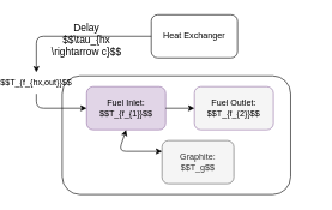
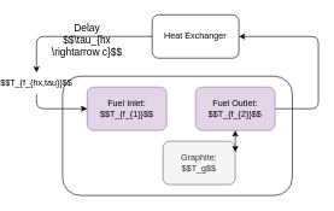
- <mxCell id="11" value="$$T_{f_{hx,out}}$$" style="text;html=1;strokeColor=none;fillColor=none;align=center;verticalAlign=middle;whiteSpace=wrap;rounded=1;" parent="1" vertex="1"><mxGeometry x="20" y="100" width="60" height="30" as="geometry" /></mxCell>
+ <mxCell id="11" value="$$T_{f_{hx,tau}}$$" style="text;html=1;strokeColor=none;fillColor=none;align=center;verticalAlign=middle;whiteSpace=wrap;rounded=1;" parent="1" vertex="1"><mxGeometry x="20" y="100" width="60" height="30" as="geometry" /></mxCell>
+ <mxCell id="6" value="" style="endArrow=classic;html=1;rounded=1;exitX=1;exitY=0.5;exitDx=0;exitDy=0;curved=0;entryX=1;entryY=0.5;entryDx=0;entryDy=0;" parent="1" source="7" target="12" edge="1"><mxGeometry width="50" height="50" relative="1" as="geometry"><mxPoint x="380" y="145" as="sourcePoint" /><mxPoint x="450" y="130" as="targetPoint" /><Array as="points"><mxPoint x="440" y="150" /><mxPoint x="440" y="100" /><mxPoint x="440" y="50" /></Array></mxGeometry></mxCell>
- <mxCell id="8" value="" style="endArrow=classic;html=1;rounded=1;exitX=1;exitY=0.5;exitDx=0;exitDy=0;entryX=0;entryY=0.5;entryDx=0;entryDy=0;" parent="1" source="3" target="7" edge="1"><mxGeometry width="50" height="50" relative="1" as="geometry"><mxPoint x="220" y="250" as="sourcePoint" /><mxPoint x="270" y="200" as="targetPoint" /></mxGeometry></mxCell>
- <mxCell id="7" value="Fuel Outlet: $$T_{f_{2}}$$" style="rounded=1;whiteSpace=wrap;html=1;fillColor=#f5f5f5;strokeColor=#9673a6;" parent="1" vertex="1"><mxGeometry x="270" y="120" width="110" height="60" as="geometry" /></mxCell>
+ <mxCell id="7" value="Fuel Outlet: $$T_{f_{2}}$$" style="rounded=1;whiteSpace=wrap;html=1;fillColor=#e1d5e7;strokeColor=#9673a6;" parent="1" vertex="1"><mxGeometry x="270" y="120" width="110" height="60" as="geometry" /></mxCell>
- <mxCell id="9" value="" style="endArrow=classic;startArrow=classic;html=1;rounded=1;exitX=0.5;exitY=1;exitDx=0;exitDy=0;entryX=0;entryY=0.25;entryDx=0;entryDy=0;curved=0;" parent="1" source="3" target="4" edge="1"><mxGeometry width="50" height="50" relative="1" as="geometry"><mxPoint x="220" y="250" as="sourcePoint" /><mxPoint x="270" y="200" as="targetPoint" /><Array as="points"><mxPoint x="165" y="210" /></Array></mxGeometry></mxCell>
+ <mxCell id="10" value="" style="endArrow=classic;startArrow=classic;html=1;rounded=1;exitX=1;exitY=0.25;exitDx=0;exitDy=0;entryX=0.5;entryY=1;entryDx=0;entryDy=0;curved=0;" parent="1" source="4" target="7" edge="1"><mxGeometry width="50" height="50" relative="1" as="geometry"><mxPoint x="220" y="250" as="sourcePoint" /><mxPoint x="270" y="200" as="targetPoint" /><Array as="points"><mxPoint x="325" y="210" /></Array></mxGeometry></mxCell>
